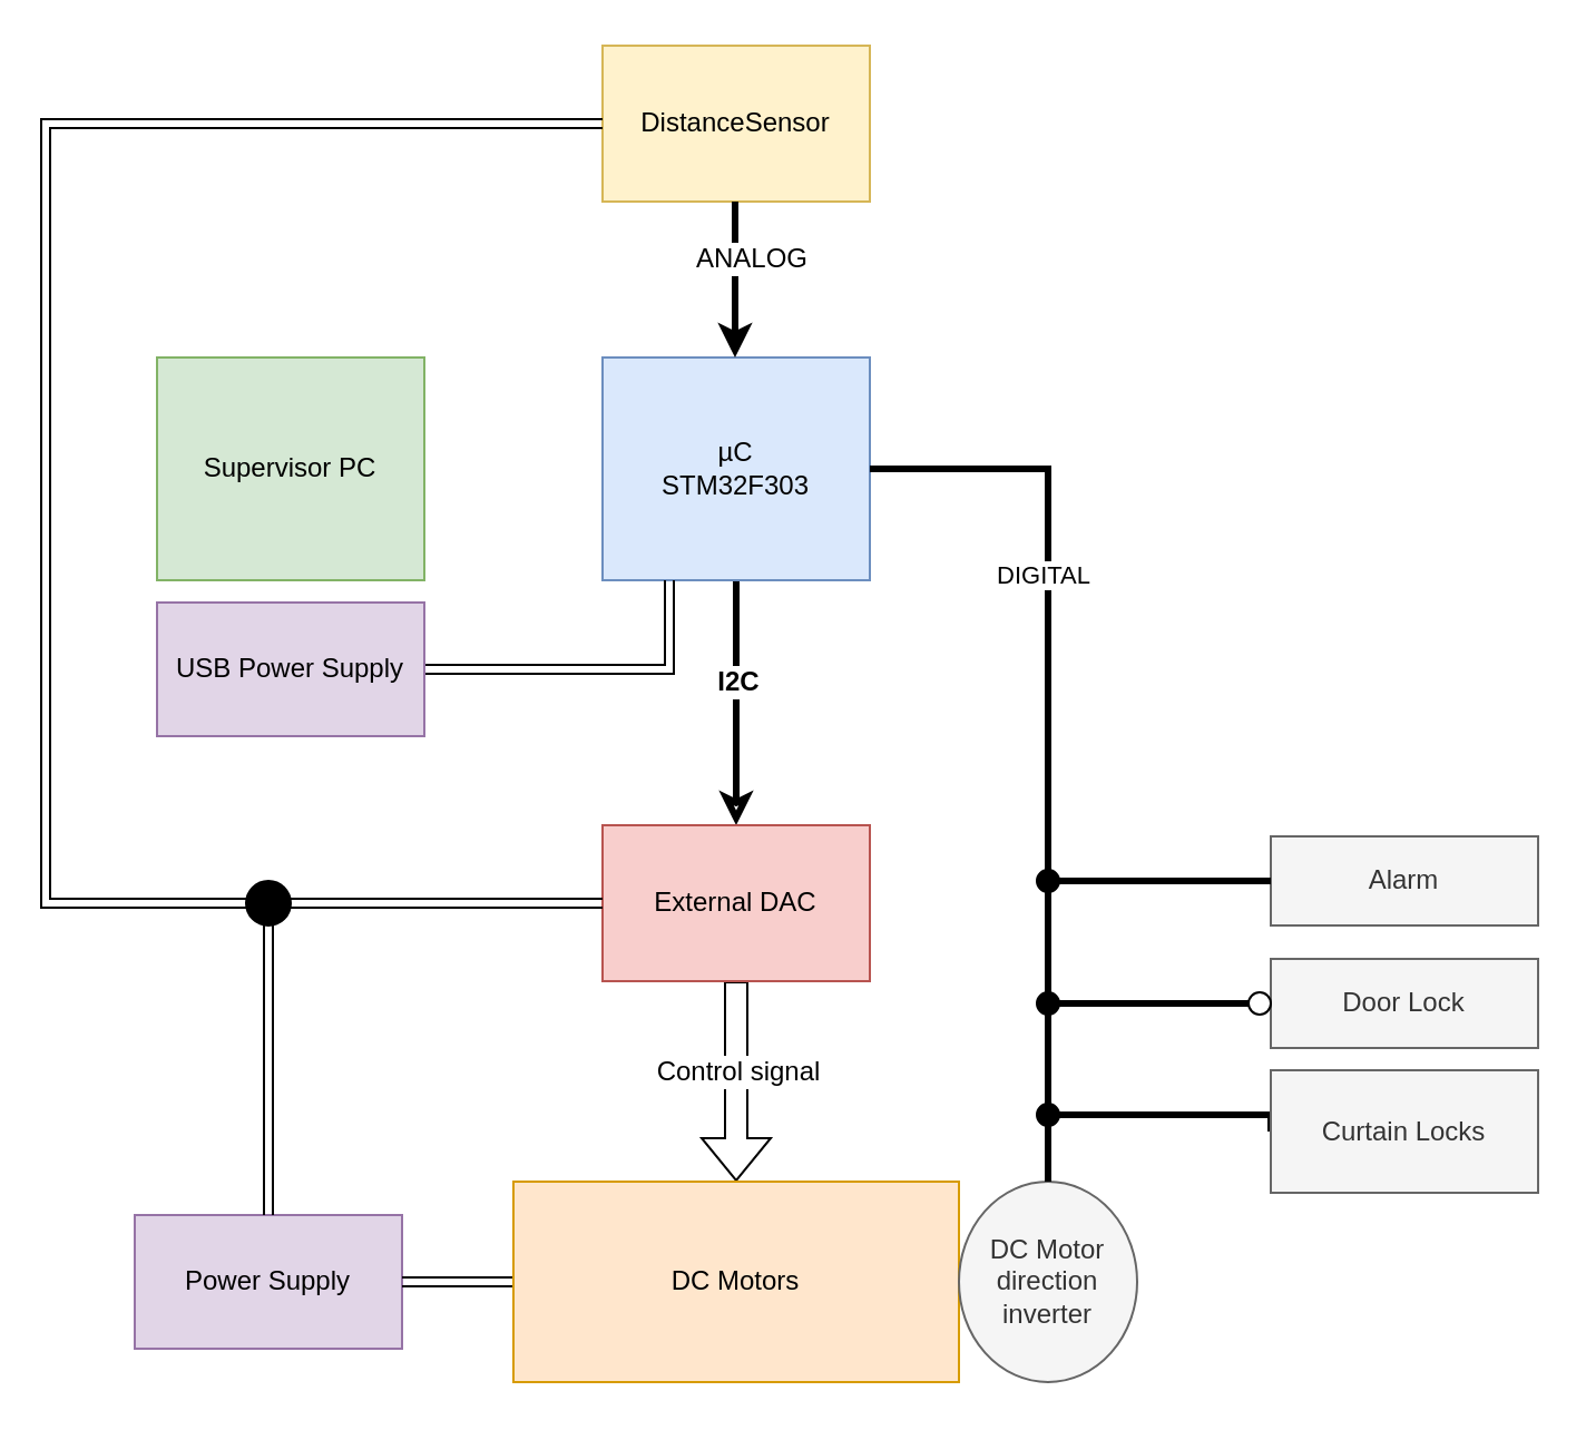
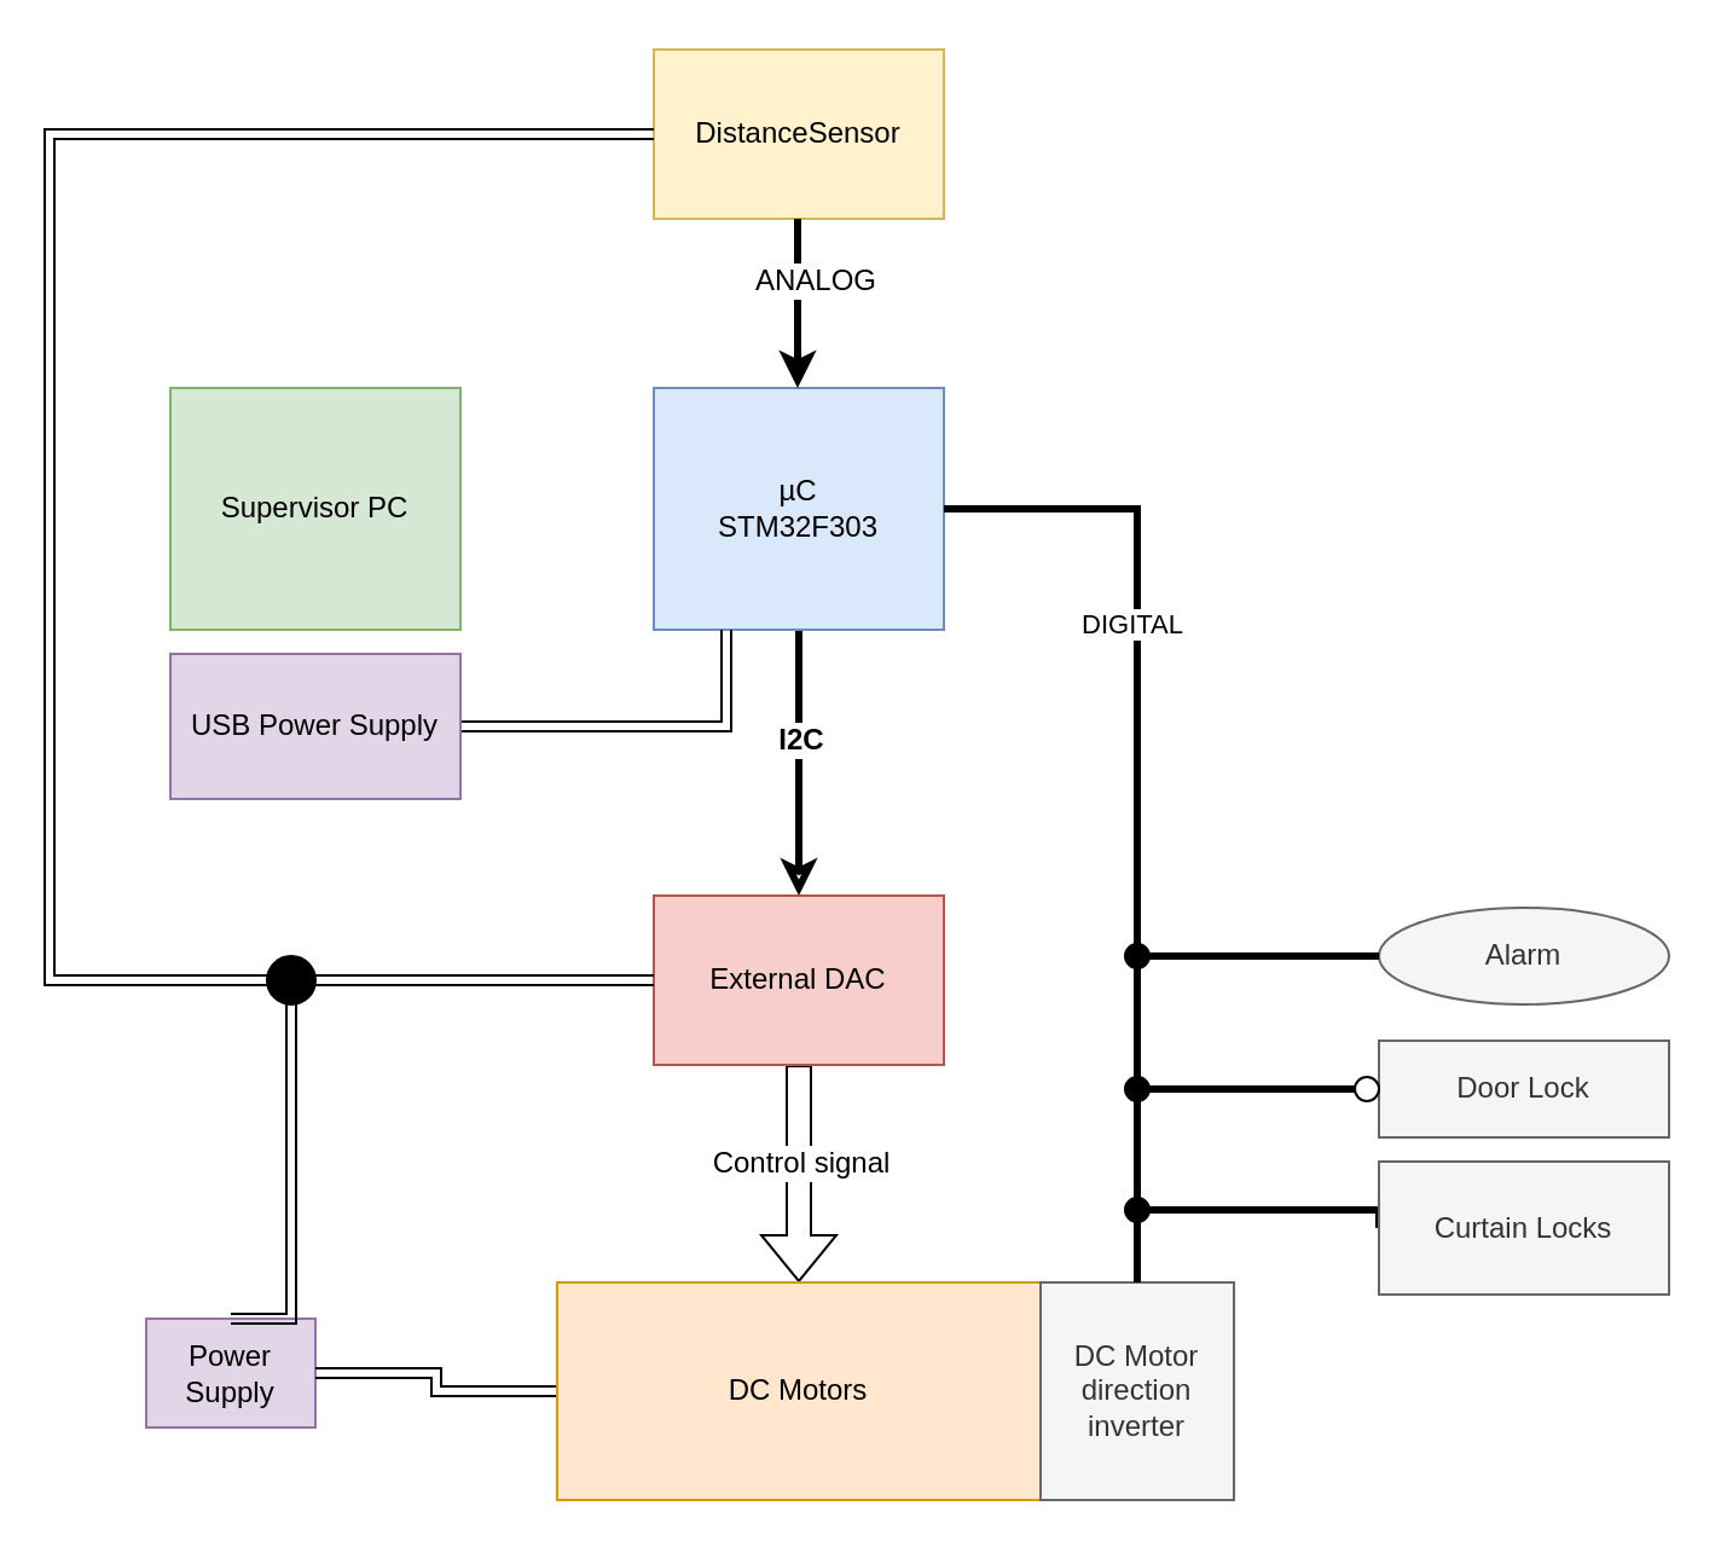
- <mxCell id="26" value="Alarm" style="rounded=0;whiteSpace=wrap;html=1;fillColor=#f5f5f5;strokeColor=#666666;fontColor=#333333;" vertex="1" parent="1"><mxGeometry x="570" y="375" width="120" height="40" as="geometry" /></mxCell>
+ <mxCell id="26" value="Alarm" style="ellipse;whiteSpace=wrap;html=1;fillColor=#f5f5f5;strokeColor=#666666;fontColor=#333333;" vertex="1" parent="1"><mxGeometry x="570" y="375" width="120" height="40" as="geometry" /></mxCell>
- <mxCell id="21" value="Power Supply" style="rounded=0;whiteSpace=wrap;html=1;fillColor=#e1d5e7;strokeColor=#9673a6;" parent="1" vertex="1"><mxGeometry x="60" y="545" width="120" height="60" as="geometry" /></mxCell>
+ <mxCell id="21" value="Power Supply" style="rounded=0;whiteSpace=wrap;html=1;fillColor=#e1d5e7;strokeColor=#9673a6;" parent="1" vertex="1"><mxGeometry x="60" y="545" width="70" height="45" as="geometry" /></mxCell>
- <mxCell id="27" value="&lt;div&gt;DC Motor&lt;/div&gt;&lt;div&gt;direction inverter&lt;br&gt;&lt;/div&gt;" style="ellipse;whiteSpace=wrap;html=1;fillColor=#f5f5f5;strokeColor=#666666;fontColor=#333333;" vertex="1" parent="1"><mxGeometry x="430" y="530" width="80" height="90" as="geometry" /></mxCell>
+ <mxCell id="27" value="&lt;div&gt;DC Motor&lt;/div&gt;&lt;div&gt;direction inverter&lt;br&gt;&lt;/div&gt;" style="rounded=0;whiteSpace=wrap;html=1;fillColor=#f5f5f5;strokeColor=#666666;fontColor=#333333;" vertex="1" parent="1"><mxGeometry x="430" y="530" width="80" height="90" as="geometry" /></mxCell>
